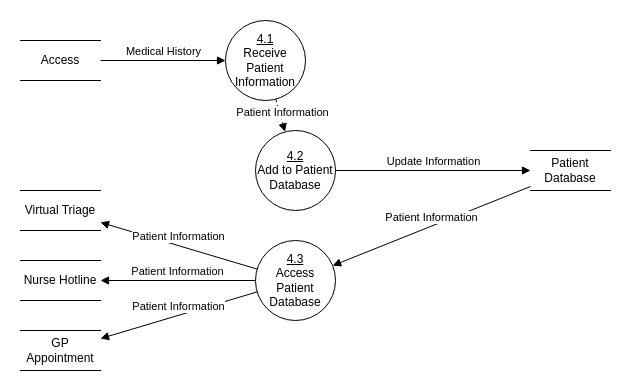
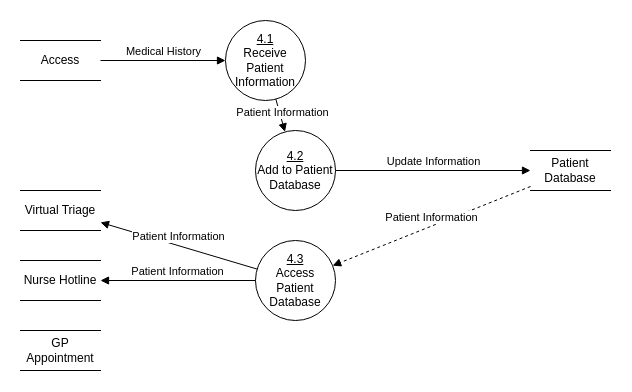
- <mxCell id="6" value="Patient Information" style="html=1;verticalAlign=bottom;endArrow=block;curved=0;rounded=0;dashed=1;" edge="1" parent="1" source="2" target="7"><mxGeometry x="0.333" width="80" relative="1" as="geometry"><mxPoint x="350" y="90" as="sourcePoint" /><mxPoint x="430" y="90" as="targetPoint" /><mxPoint as="offset" /></mxGeometry></mxCell>
+ <mxCell id="6" value="Patient Information" style="html=1;verticalAlign=bottom;endArrow=block;curved=0;rounded=0;" edge="1" parent="1" source="2" target="7"><mxGeometry x="0.333" width="80" relative="1" as="geometry"><mxPoint x="350" y="90" as="sourcePoint" /><mxPoint x="430" y="90" as="targetPoint" /><mxPoint as="offset" /></mxGeometry></mxCell>
- <mxCell id="10" value="Patient Information" style="html=1;verticalAlign=bottom;endArrow=block;curved=0;rounded=0;" edge="1" parent="1" source="5" target="9"><mxGeometry width="80" relative="1" as="geometry"><mxPoint x="380" y="240" as="sourcePoint" /><mxPoint x="460" y="240" as="targetPoint" /></mxGeometry></mxCell>
+ <mxCell id="10" value="Patient Information" style="html=1;verticalAlign=bottom;endArrow=block;curved=0;rounded=0;dashed=1;" edge="1" parent="1" source="5" target="9"><mxGeometry width="80" relative="1" as="geometry"><mxPoint x="380" y="240" as="sourcePoint" /><mxPoint x="460" y="240" as="targetPoint" /></mxGeometry></mxCell>
- <mxCell id="16" value="Patient Information" style="html=1;verticalAlign=bottom;endArrow=block;curved=0;rounded=0;" edge="1" parent="1" source="9" target="15"><mxGeometry width="80" relative="1" as="geometry"><mxPoint x="265" y="290" as="sourcePoint" /><mxPoint x="110" y="290" as="targetPoint" /></mxGeometry></mxCell>
